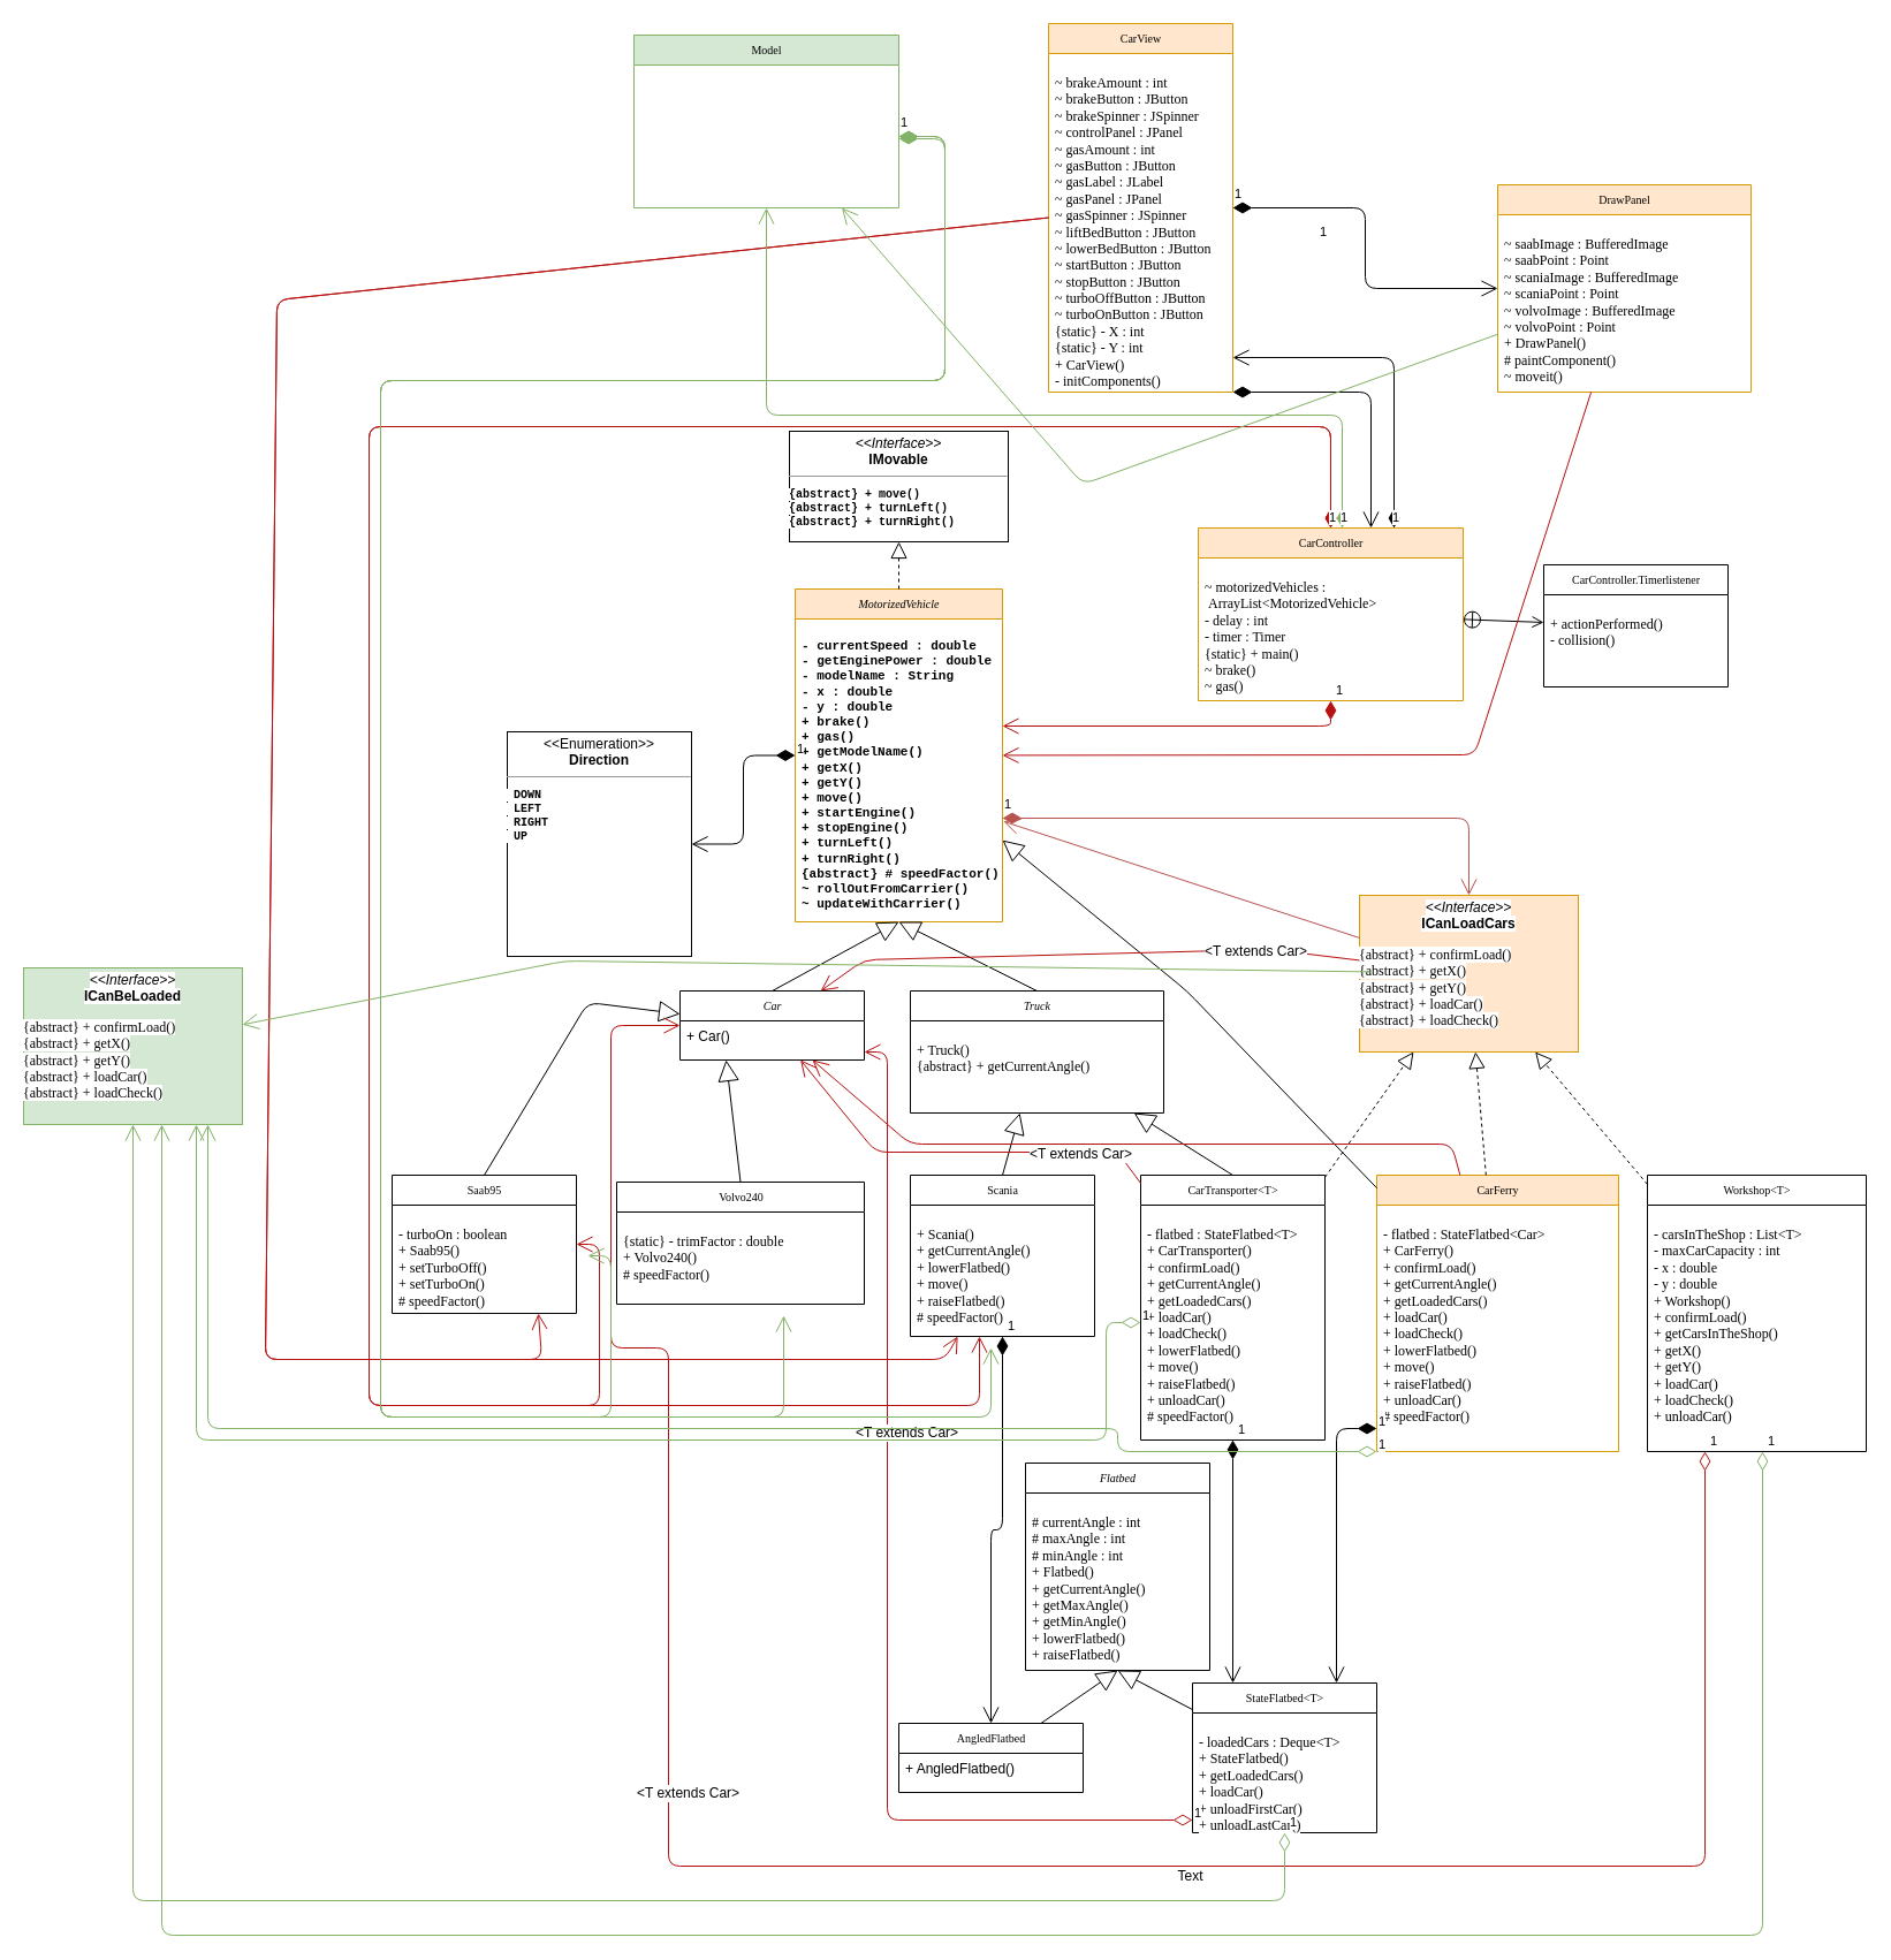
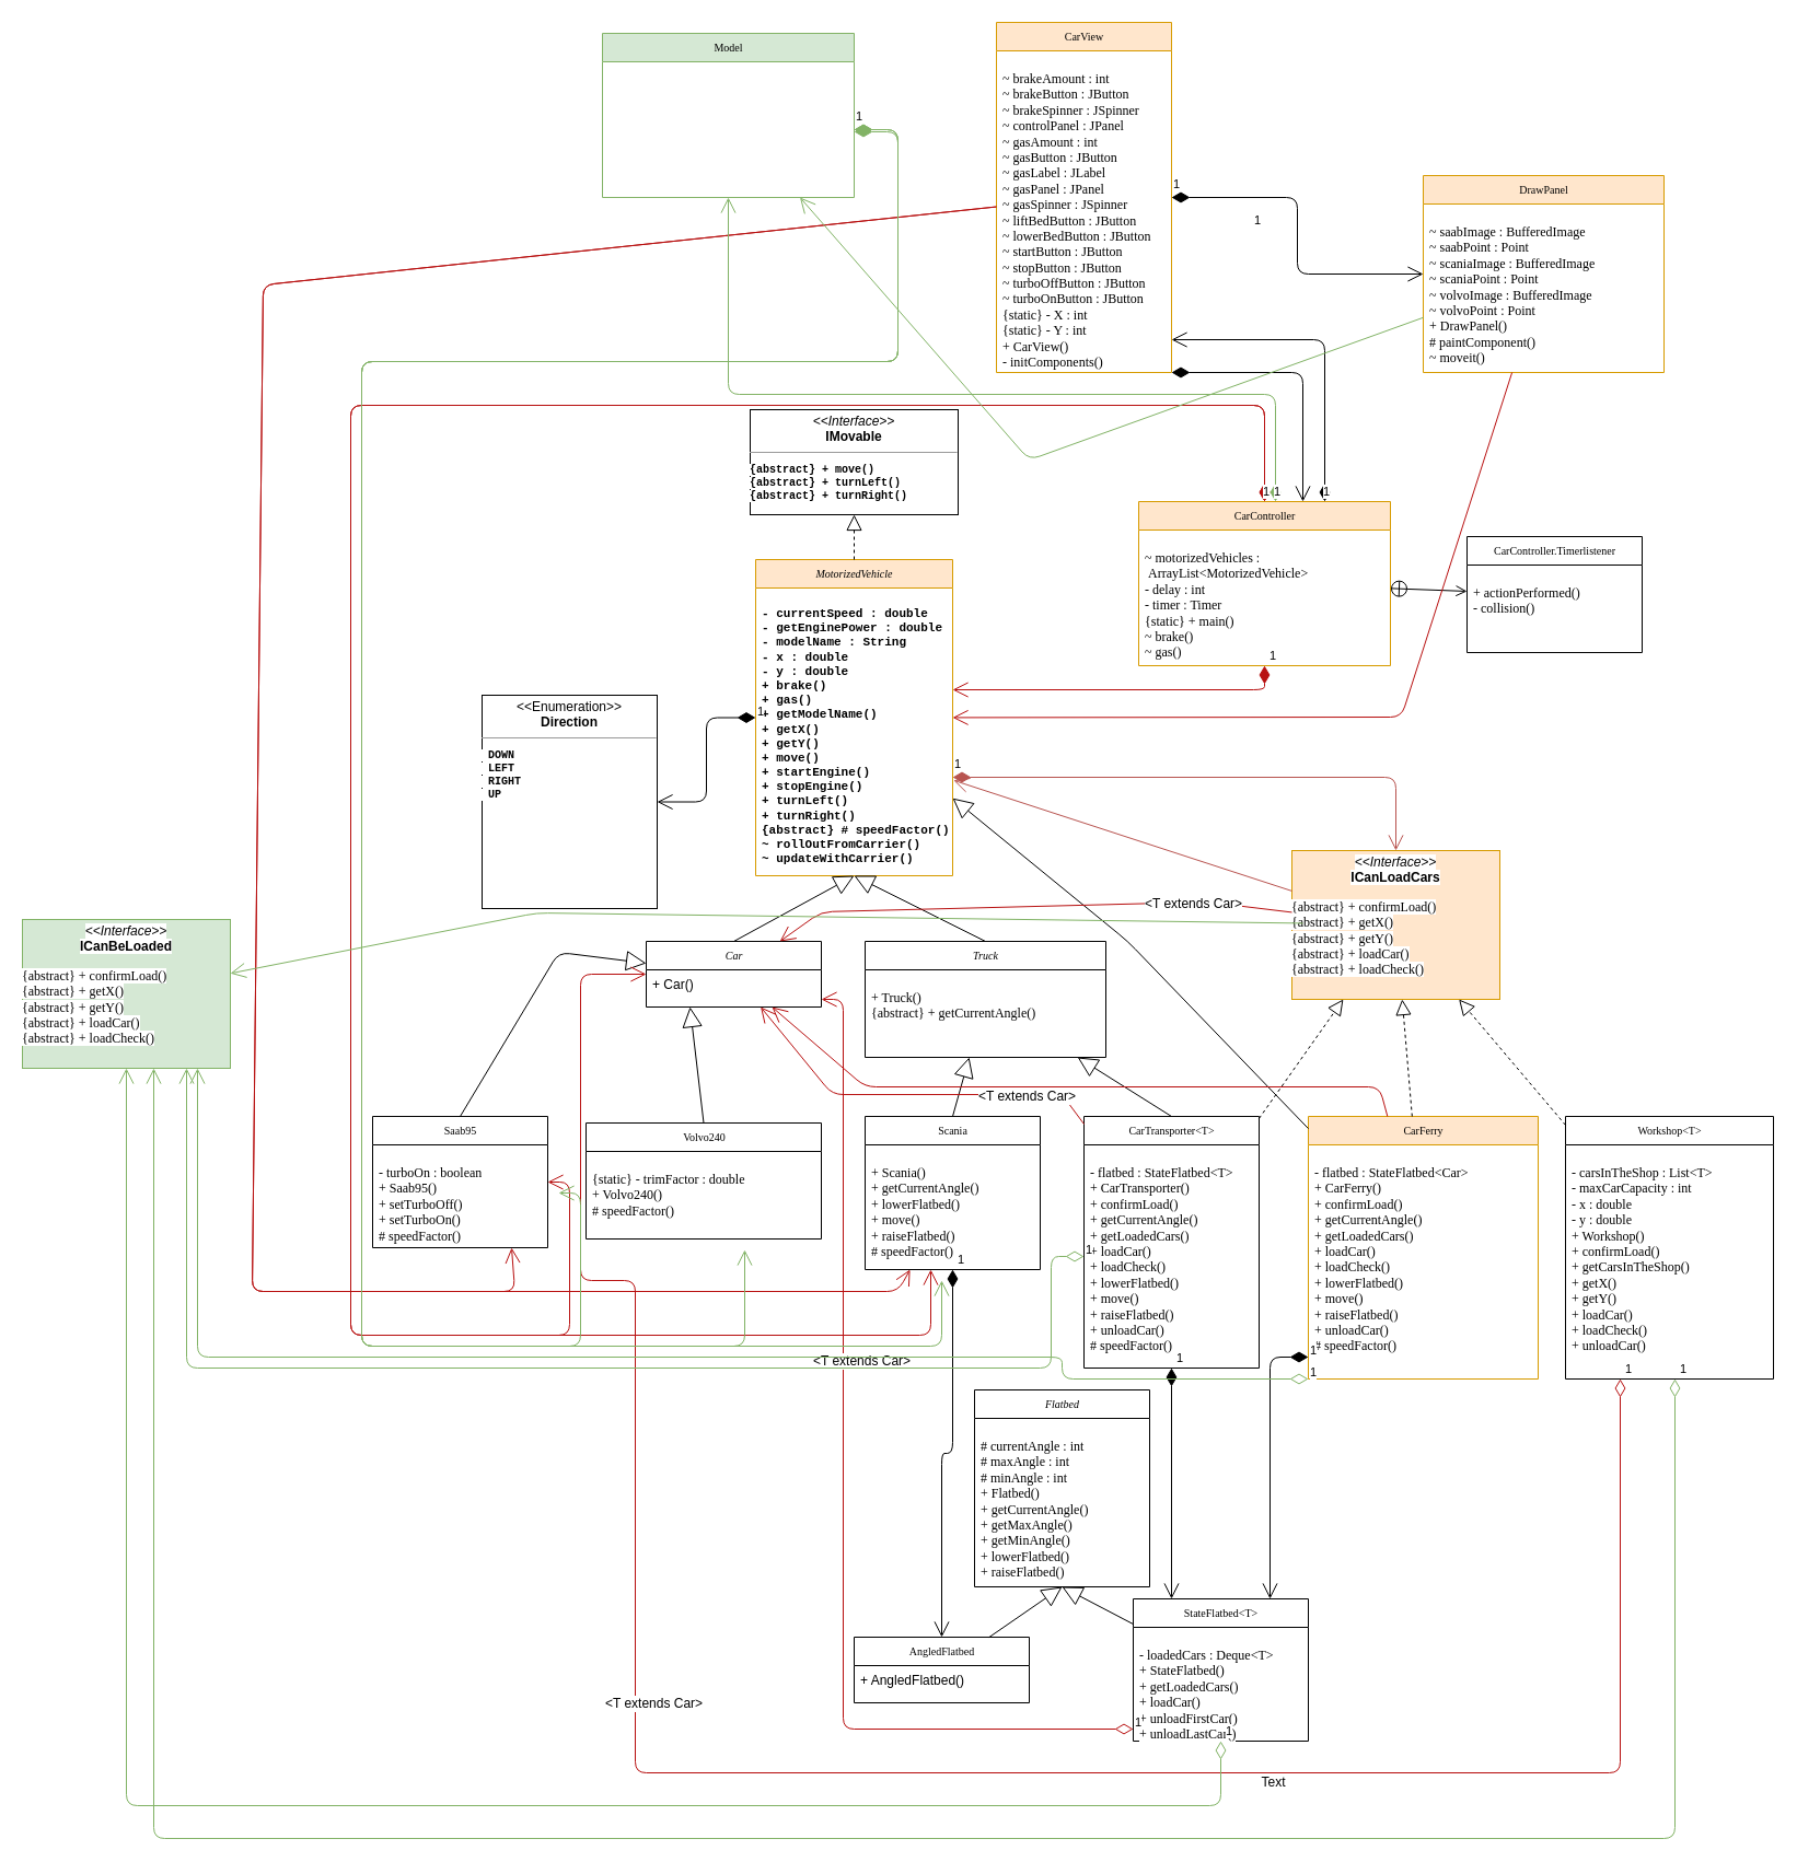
- <mxCell id="77" value="Text" parent="1" vertex="1" style="text;html=1;align=center;verticalAlign=middle;resizable=0;points=[];;autosize=1;"><mxGeometry x="1013" y="1619" as="geometry" height="20" width="40" /></mxCell>
+ <mxCell id="77" value="Text" parent="1" vertex="1" style="text;html=1;align=center;verticalAlign=middle;resizable=0;points=[];;autosize=1;"><mxGeometry as="geometry" height="20" width="40" y="1619" x="1143" /></mxCell>
